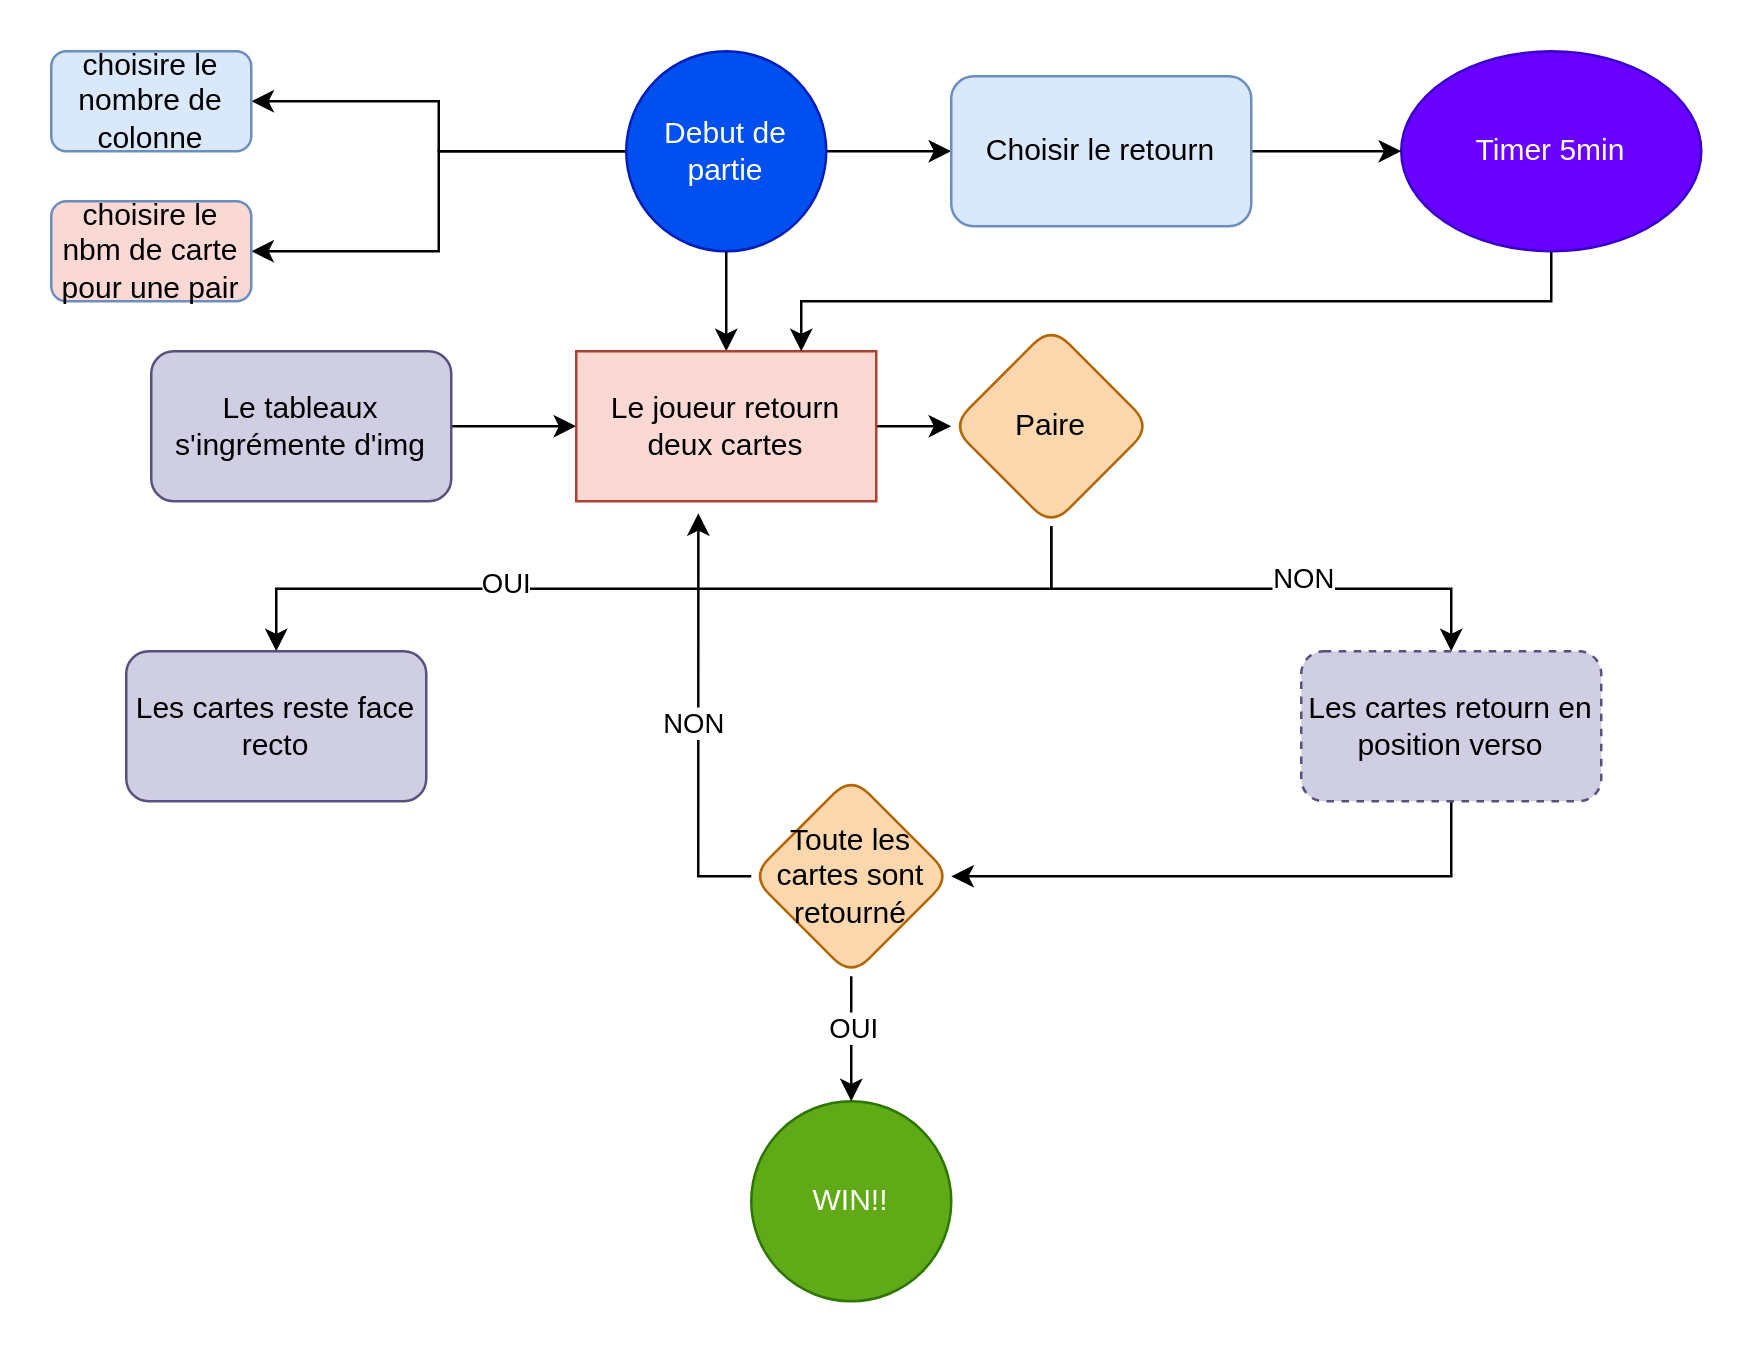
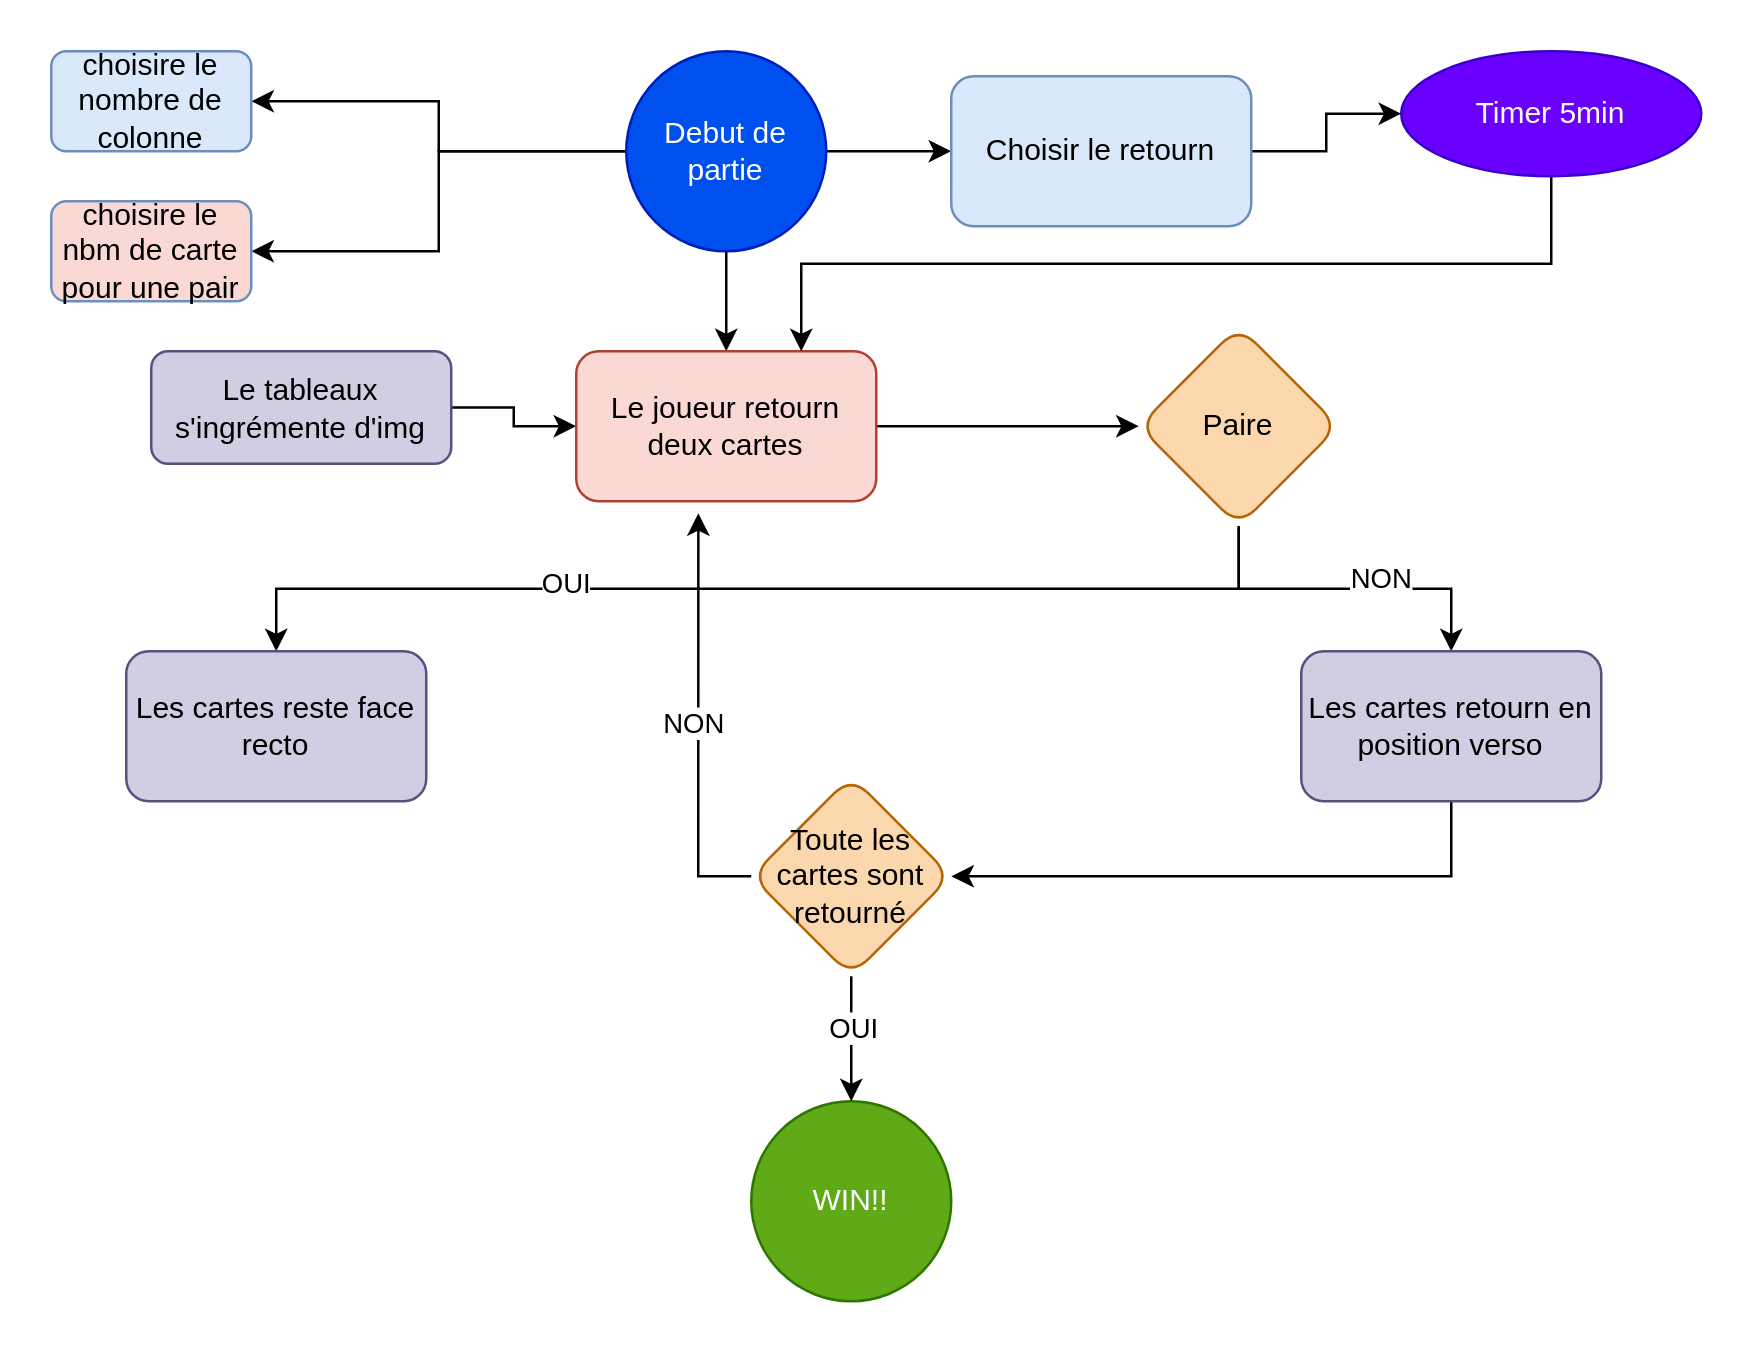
- <mxCell id="20" value="Timer 5min&lt;br&gt;" style="ellipse;whiteSpace=wrap;html=1;rounded=1;fillColor=#6a00ff;fontColor=#ffffff;strokeColor=#3700CC;" parent="1" vertex="1"><mxGeometry x="560" y="20" width="120" height="80" as="geometry" /></mxCell>
+ <mxCell id="20" value="Timer 5min&lt;br&gt;" style="ellipse;whiteSpace=wrap;html=1;rounded=1;fillColor=#6a00ff;fontColor=#ffffff;strokeColor=#3700CC;" parent="1" vertex="1"><mxGeometry x="560" y="20" width="120" height="50" as="geometry" /></mxCell>
- <mxCell id="8" value="Le tableaux s'ingrémente d'img&lt;br&gt;" style="rounded=1;whiteSpace=wrap;html=1;fillColor=#d0cee2;strokeColor=#56517e;" parent="1" vertex="1"><mxGeometry x="60" y="140" width="120" height="60" as="geometry" /></mxCell>
+ <mxCell id="8" value="Le tableaux s'ingrémente d'img&lt;br&gt;" style="rounded=1;whiteSpace=wrap;html=1;fillColor=#d0cee2;strokeColor=#56517e;" parent="1" vertex="1"><mxGeometry x="60" y="140" width="120" height="45" as="geometry" /></mxCell>
- <mxCell id="10" value="Le joueur retourn deux cartes" style="whiteSpace=wrap;html=1;fillColor=#fad9d5;strokeColor=#ae4132;rounded=0;" parent="1" vertex="1"><mxGeometry x="230" y="140" width="120" height="60" as="geometry" /></mxCell>
+ <mxCell id="10" value="Le joueur retourn deux cartes" style="rounded=1;whiteSpace=wrap;html=1;fillColor=#fad9d5;strokeColor=#ae4132;" parent="1" vertex="1"><mxGeometry x="230" y="140" width="120" height="60" as="geometry" /></mxCell>
- <mxCell id="15" value="Paire" style="rhombus;whiteSpace=wrap;html=1;rounded=1;fillColor=#fad7ac;strokeColor=#b46504;" parent="1" vertex="1"><mxGeometry x="380" y="130" width="80" height="80" as="geometry" /></mxCell>
+ <mxCell id="15" value="Paire" style="rhombus;whiteSpace=wrap;html=1;rounded=1;fillColor=#fad7ac;strokeColor=#b46504;" parent="1" vertex="1"><mxGeometry x="455" y="130" width="80" height="80" as="geometry" /></mxCell>
- <mxCell id="18" value="Les cartes retourn en position verso" style="rounded=1;whiteSpace=wrap;html=1;fillColor=#d0cee2;strokeColor=#56517e;dashed=1;" parent="1" vertex="1"><mxGeometry x="520" y="260" width="120" height="60" as="geometry" /></mxCell>
+ <mxCell id="18" value="Les cartes retourn en position verso" style="rounded=1;whiteSpace=wrap;html=1;fillColor=#d0cee2;strokeColor=#56517e;" parent="1" vertex="1"><mxGeometry x="520" y="260" width="120" height="60" as="geometry" /></mxCell>
